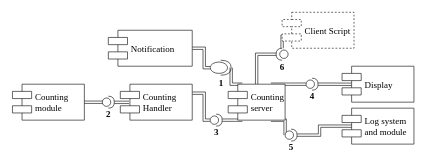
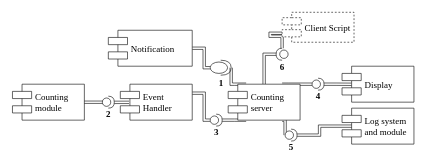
- <mxCell id="25" value="Client Script" style="shape=component;align=left;spacingLeft=36;fontFamily=Times New Roman;fontSize=15;dashed=1;" vertex="1" parent="1"><mxGeometry x="470" y="20" width="120" height="60" as="geometry" /></mxCell>
+ <mxCell id="25" value="Client Script" style="shape=component;align=left;spacingLeft=36;fontFamily=Times New Roman;fontSize=15;dashed=1;" vertex="1" parent="1"><mxGeometry x="470" y="20" width="120" height="50" as="geometry" /></mxCell>
- <mxCell id="19" value="4" style="shape=providedRequiredInterface;html=1;verticalLabelPosition=bottom;fontFamily=Times New Roman;fontSize=15;fontStyle=1" parent="1" vertex="1"><mxGeometry x="510" y="130" width="20" height="20" as="geometry" /></mxCell>
+ <mxCell id="19" value="4" style="shape=providedRequiredInterface;html=1;verticalLabelPosition=bottom;fontFamily=Times New Roman;fontSize=15;fontStyle=1" parent="1" vertex="1"><mxGeometry x="520" y="130" width="20" height="20" as="geometry" /></mxCell>
- <mxCell id="13" value="Counting&#10;Handler" style="shape=component;align=left;spacingLeft=36;fontFamily=Times New Roman;fontSize=15;" parent="1" vertex="1"><mxGeometry x="200" y="140" width="120" height="60" as="geometry" /></mxCell>
+ <mxCell id="13" value="Event&#10;Handler" style="shape=component;align=left;spacingLeft=36;fontFamily=Times New Roman;fontSize=15;" parent="1" vertex="1"><mxGeometry x="200" y="140" width="120" height="60" as="geometry" /></mxCell>
- <mxCell id="10" value="Counting&#10; server" style="shape=component;align=left;spacingLeft=36;fontFamily=Times New Roman;fontSize=15;" parent="1" vertex="1"><mxGeometry x="380" y="140" width="95" height="60" as="geometry" /></mxCell>
+ <mxCell id="10" value="Counting&#10; server" style="shape=component;align=left;spacingLeft=36;fontFamily=Times New Roman;fontSize=15;" parent="1" vertex="1"><mxGeometry x="380" y="140" width="120" height="60" as="geometry" /></mxCell>
